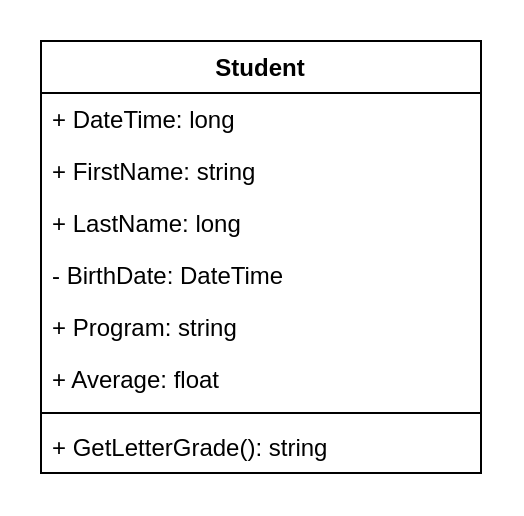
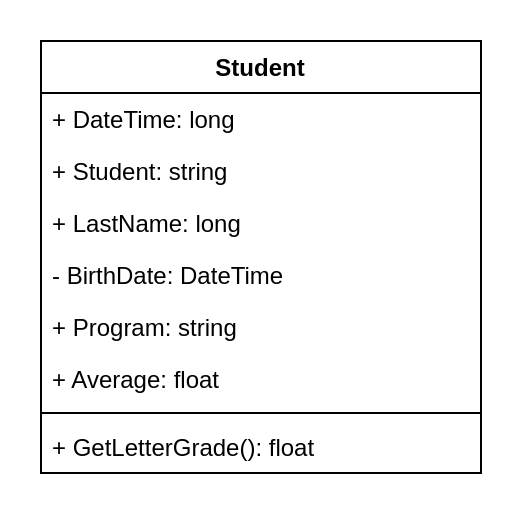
- <mxCell id="4" value="&lt;div&gt;+ FirstName: string&lt;/div&gt;" style="text;strokeColor=none;fillColor=none;align=left;verticalAlign=top;spacingLeft=4;spacingRight=4;overflow=hidden;rotatable=0;points=[[0,0.5],[1,0.5]];portConstraint=eastwest;whiteSpace=wrap;html=1;" vertex="1" parent="2"><mxGeometry y="52" width="220" height="26" as="geometry" /></mxCell>
+ <mxCell id="4" value="&lt;div&gt;+ Student: string&lt;/div&gt;" style="text;strokeColor=none;fillColor=none;align=left;verticalAlign=top;spacingLeft=4;spacingRight=4;overflow=hidden;rotatable=0;points=[[0,0.5],[1,0.5]];portConstraint=eastwest;whiteSpace=wrap;html=1;" vertex="1" parent="2"><mxGeometry y="52" width="220" height="26" as="geometry" /></mxCell>
- <mxCell id="10" value="+ GetLetterGrade(): string" style="text;strokeColor=none;fillColor=none;align=left;verticalAlign=top;spacingLeft=4;spacingRight=4;overflow=hidden;rotatable=0;points=[[0,0.5],[1,0.5]];portConstraint=eastwest;whiteSpace=wrap;html=1;" vertex="1" parent="2"><mxGeometry y="190" width="220" height="26" as="geometry" /></mxCell>
+ <mxCell id="10" value="+ GetLetterGrade(): float" style="text;strokeColor=none;fillColor=none;align=left;verticalAlign=top;spacingLeft=4;spacingRight=4;overflow=hidden;rotatable=0;points=[[0,0.5],[1,0.5]];portConstraint=eastwest;whiteSpace=wrap;html=1;" vertex="1" parent="2"><mxGeometry y="190" width="220" height="26" as="geometry" /></mxCell>
